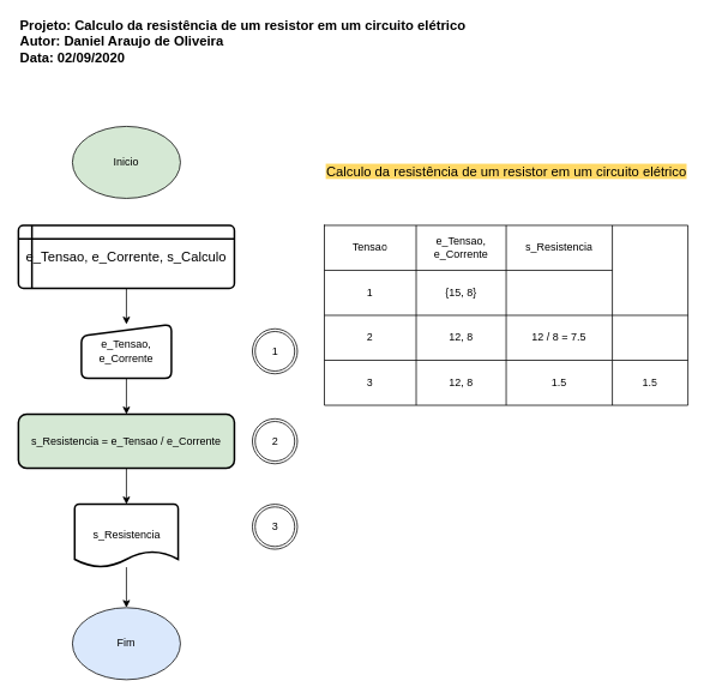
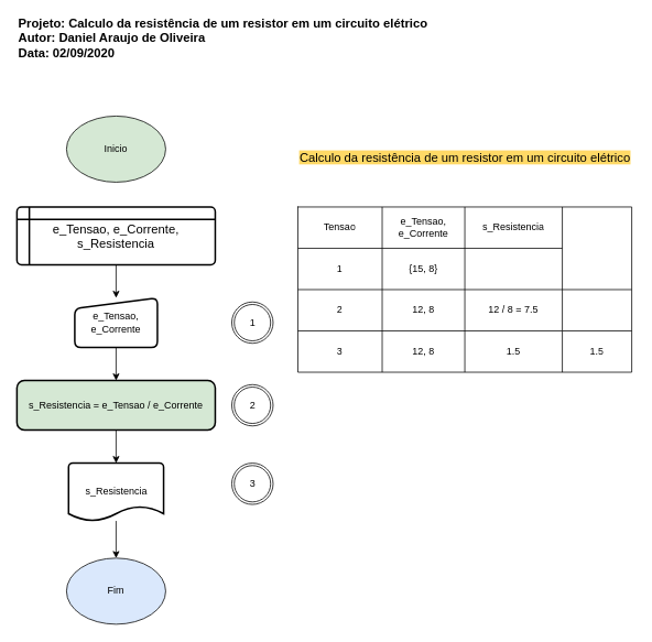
- <mxCell id="6" value="&lt;font style=&quot;font-size: 15px&quot;&gt;e_Tensao, e_Corrente, s_Calculo&lt;/font&gt;" style="shape=internalStorage;whiteSpace=wrap;html=1;dx=15;dy=15;rounded=1;arcSize=8;strokeWidth=2;" parent="1" vertex="1"><mxGeometry x="20" y="250" width="240" height="70" as="geometry" /></mxCell>
+ <mxCell id="6" value="&lt;font style=&quot;font-size: 15px&quot;&gt;e_Tensao, e_Corrente, s_Resistencia&lt;/font&gt;" style="shape=internalStorage;whiteSpace=wrap;html=1;dx=15;dy=15;rounded=1;arcSize=8;strokeWidth=2;" parent="1" vertex="1"><mxGeometry x="20" y="250" width="240" height="70" as="geometry" /></mxCell>
